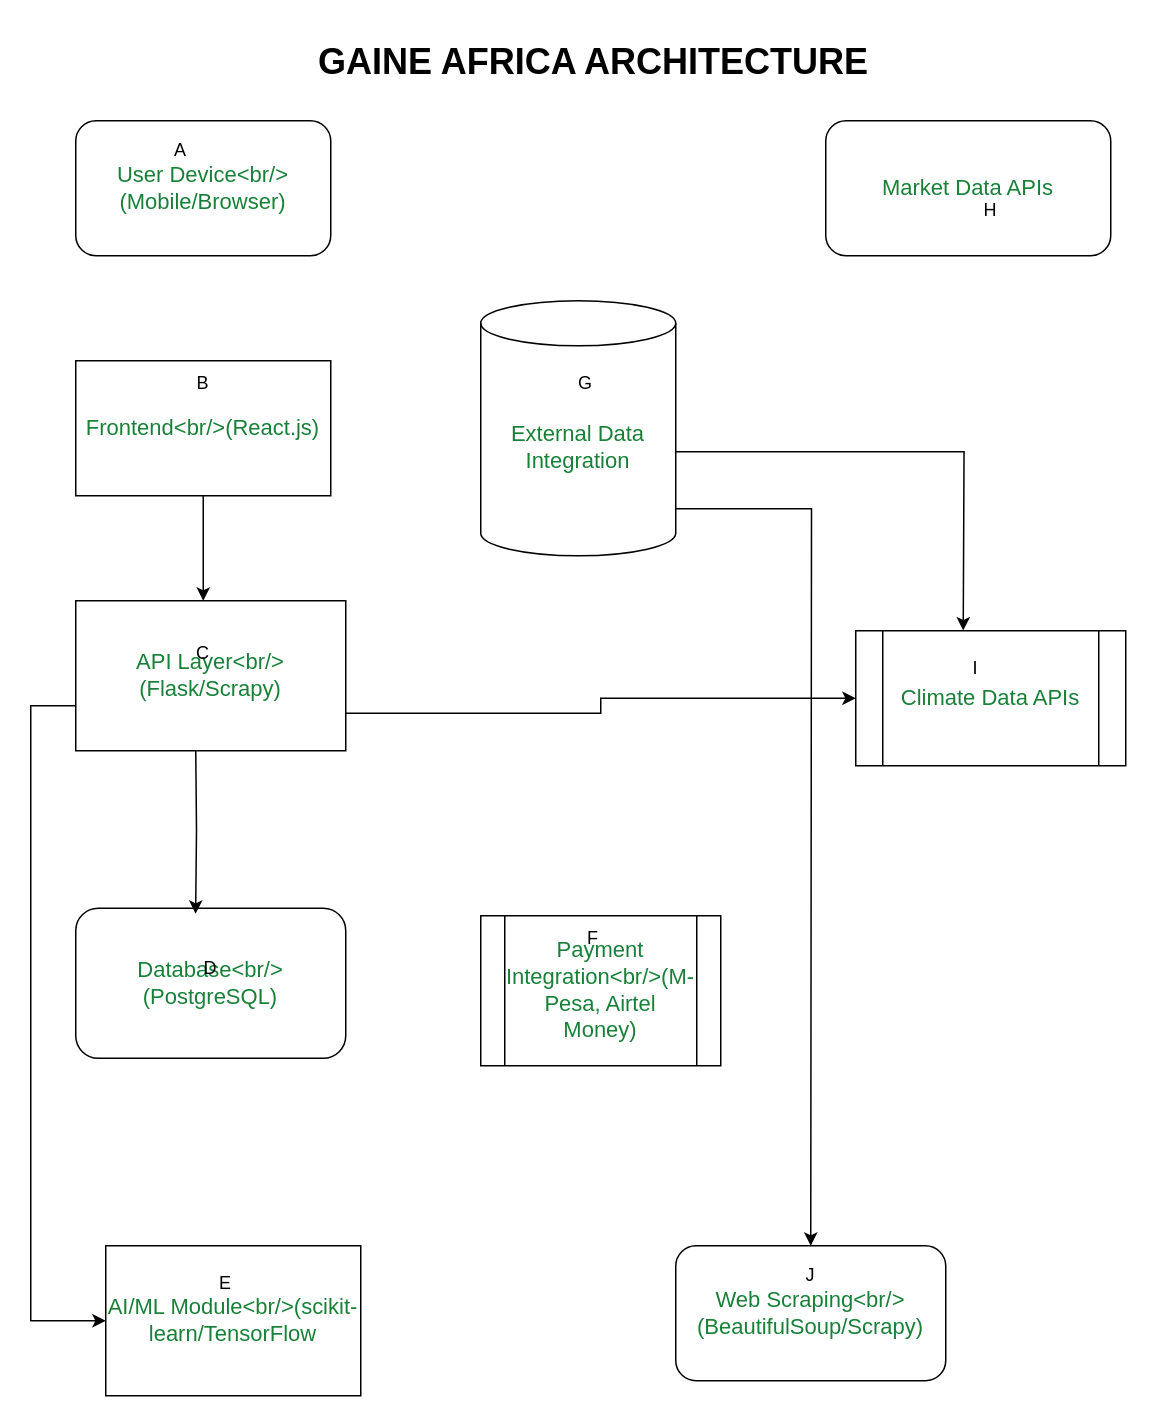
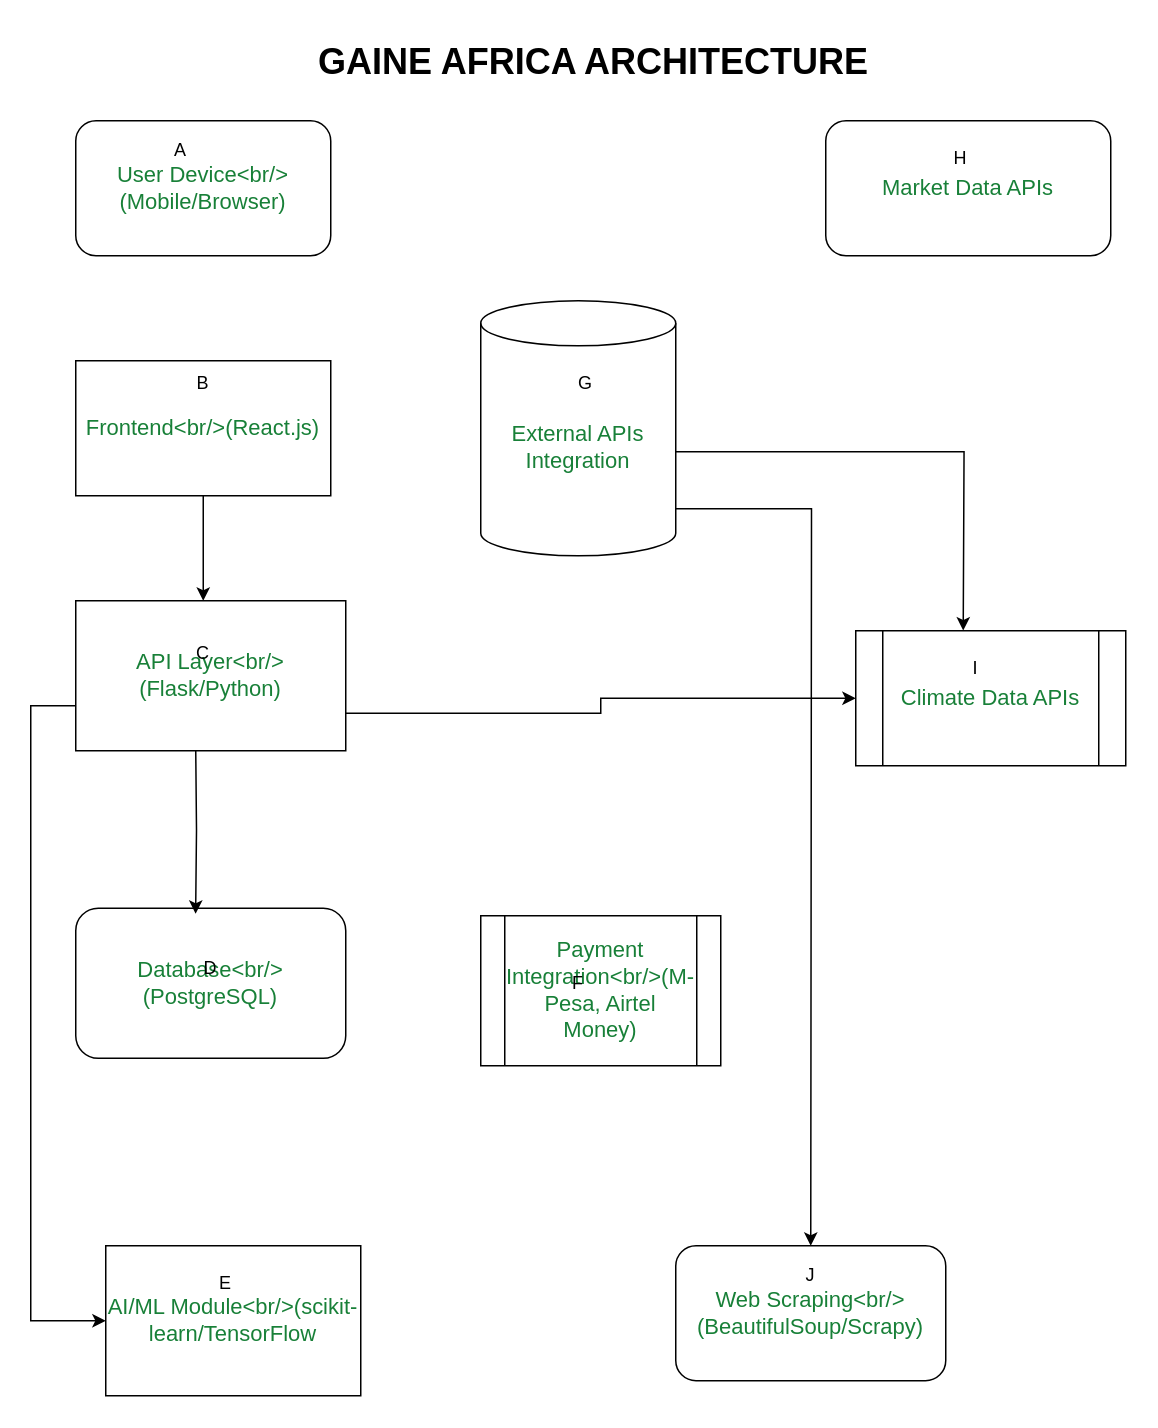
- <mxCell id="26" value="H" style="text;html=1;align=center;verticalAlign=middle;whiteSpace=wrap;rounded=0;" vertex="1" parent="1"><mxGeometry x="630" y="125" width="60" height="30" as="geometry" /></mxCell>
+ <mxCell id="26" value="H" style="text;html=1;align=center;verticalAlign=middle;whiteSpace=wrap;rounded=0;" vertex="1" parent="1"><mxGeometry x="610" y="90" width="60" height="30" as="geometry" /></mxCell>
- <mxCell id="12" value="&lt;span id=&quot;docs-internal-guid-d3879204-7fff-b880-84f1-86c410f597cc&quot;&gt;&lt;span style=&quot;font-size: 11pt; font-family: Calibri, sans-serif; color: rgb(24, 128, 56); background-color: transparent; font-variant-numeric: normal; font-variant-east-asian: normal; font-variant-alternates: normal; font-variant-position: normal; font-variant-emoji: normal; vertical-align: baseline; white-space-collapse: preserve;&quot;&gt;External Data Integration&lt;/span&gt;&lt;/span&gt;" style="shape=cylinder3;whiteSpace=wrap;html=1;boundedLbl=1;backgroundOutline=1;size=15;" vertex="1" parent="1"><mxGeometry x="320" y="200" width="130" height="170" as="geometry" /></mxCell>
+ <mxCell id="12" value="&lt;span id=&quot;docs-internal-guid-d3879204-7fff-b880-84f1-86c410f597cc&quot;&gt;&lt;span style=&quot;font-size: 11pt; font-family: Calibri, sans-serif; color: rgb(24, 128, 56); background-color: transparent; font-variant-numeric: normal; font-variant-east-asian: normal; font-variant-alternates: normal; font-variant-position: normal; font-variant-emoji: normal; vertical-align: baseline; white-space-collapse: preserve;&quot;&gt;External APIs Integration&lt;/span&gt;&lt;/span&gt;" style="shape=cylinder3;whiteSpace=wrap;html=1;boundedLbl=1;backgroundOutline=1;size=15;" vertex="1" parent="1"><mxGeometry x="320" y="200" width="130" height="170" as="geometry" /></mxCell>
- <mxCell id="7" value="&lt;span id=&quot;docs-internal-guid-9e4d9953-7fff-5d1c-88fb-8ec13bdc7b56&quot;&gt;&lt;span style=&quot;font-size: 11pt; font-family: Calibri, sans-serif; color: rgb(24, 128, 56); background-color: transparent; font-variant-numeric: normal; font-variant-east-asian: normal; font-variant-alternates: normal; font-variant-position: normal; font-variant-emoji: normal; vertical-align: baseline; white-space-collapse: preserve;&quot;&gt;API Layer&amp;lt;br/&amp;gt;(Flask/Scrapy)&lt;/span&gt;&lt;/span&gt;" style="rounded=0;whiteSpace=wrap;html=1;" vertex="1" parent="1"><mxGeometry x="50" y="400" width="180" height="100" as="geometry" /></mxCell>
+ <mxCell id="7" value="&lt;span id=&quot;docs-internal-guid-9e4d9953-7fff-5d1c-88fb-8ec13bdc7b56&quot;&gt;&lt;span style=&quot;font-size: 11pt; font-family: Calibri, sans-serif; color: rgb(24, 128, 56); background-color: transparent; font-variant-numeric: normal; font-variant-east-asian: normal; font-variant-alternates: normal; font-variant-position: normal; font-variant-emoji: normal; vertical-align: baseline; white-space-collapse: preserve;&quot;&gt;API Layer&amp;lt;br/&amp;gt;(Flask/Python)&lt;/span&gt;&lt;/span&gt;" style="rounded=0;whiteSpace=wrap;html=1;" vertex="1" parent="1"><mxGeometry x="50" y="400" width="180" height="100" as="geometry" /></mxCell>
- <mxCell id="23" value="F" style="text;html=1;align=center;verticalAlign=middle;whiteSpace=wrap;rounded=0;" vertex="1" parent="1"><mxGeometry x="365" y="610" width="60" height="30" as="geometry" /></mxCell>
+ <mxCell id="23" value="F" style="text;html=1;align=center;verticalAlign=middle;whiteSpace=wrap;rounded=0;" vertex="1" parent="1"><mxGeometry x="355" y="640" width="60" height="30" as="geometry" /></mxCell>
